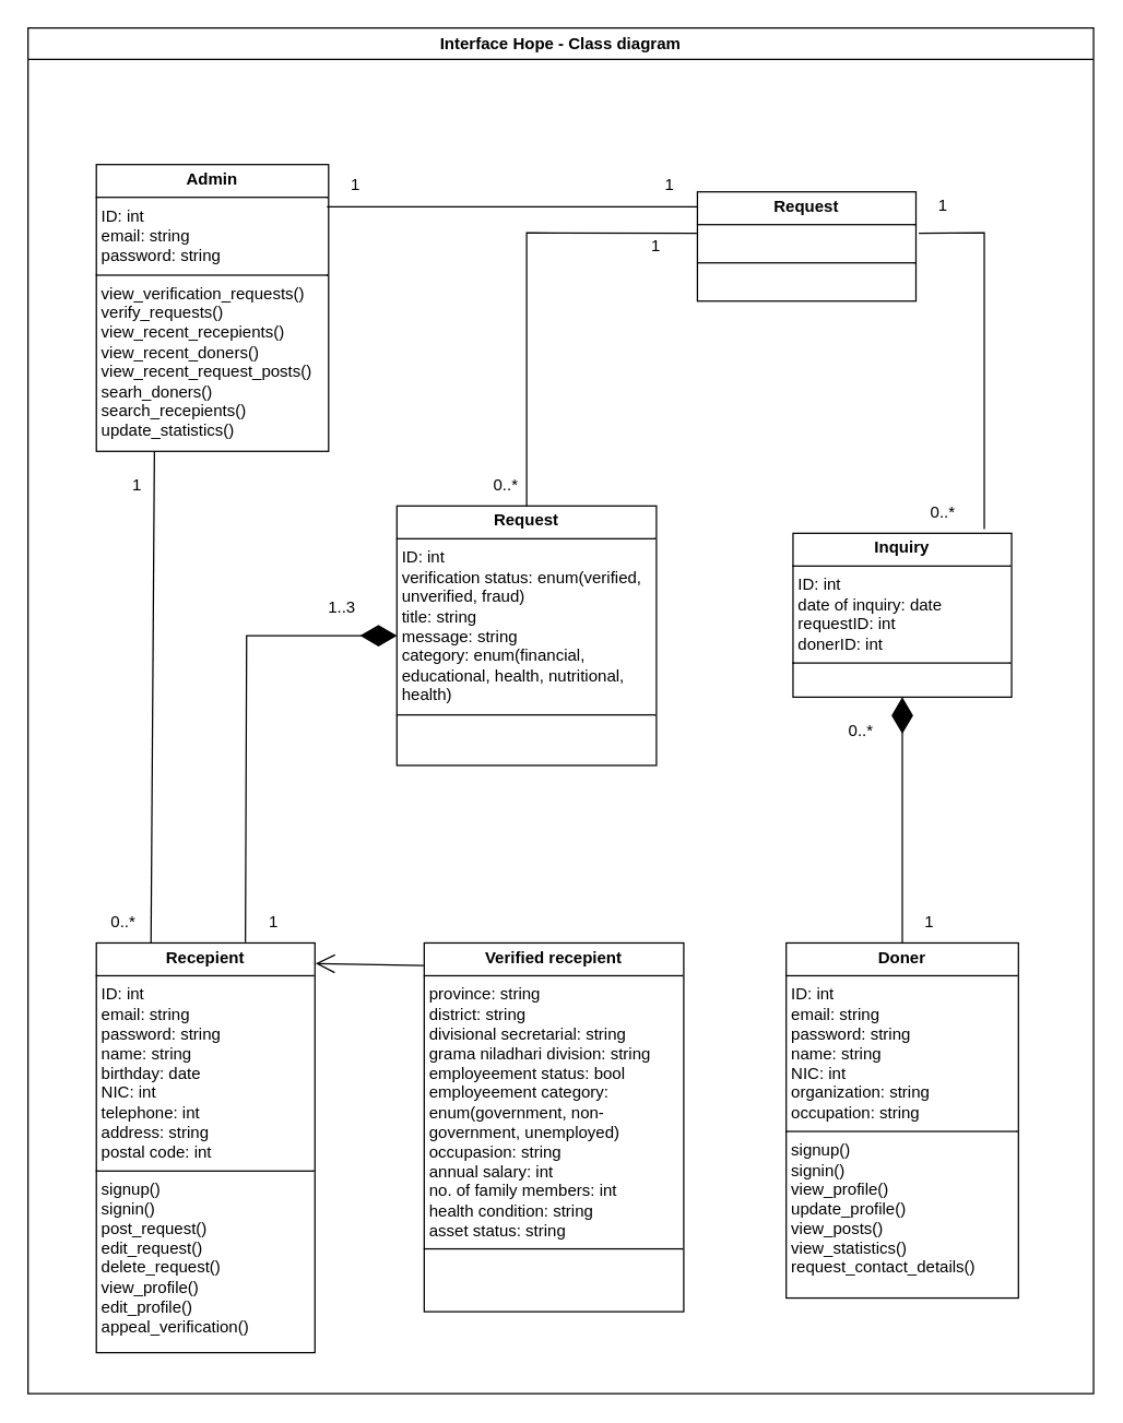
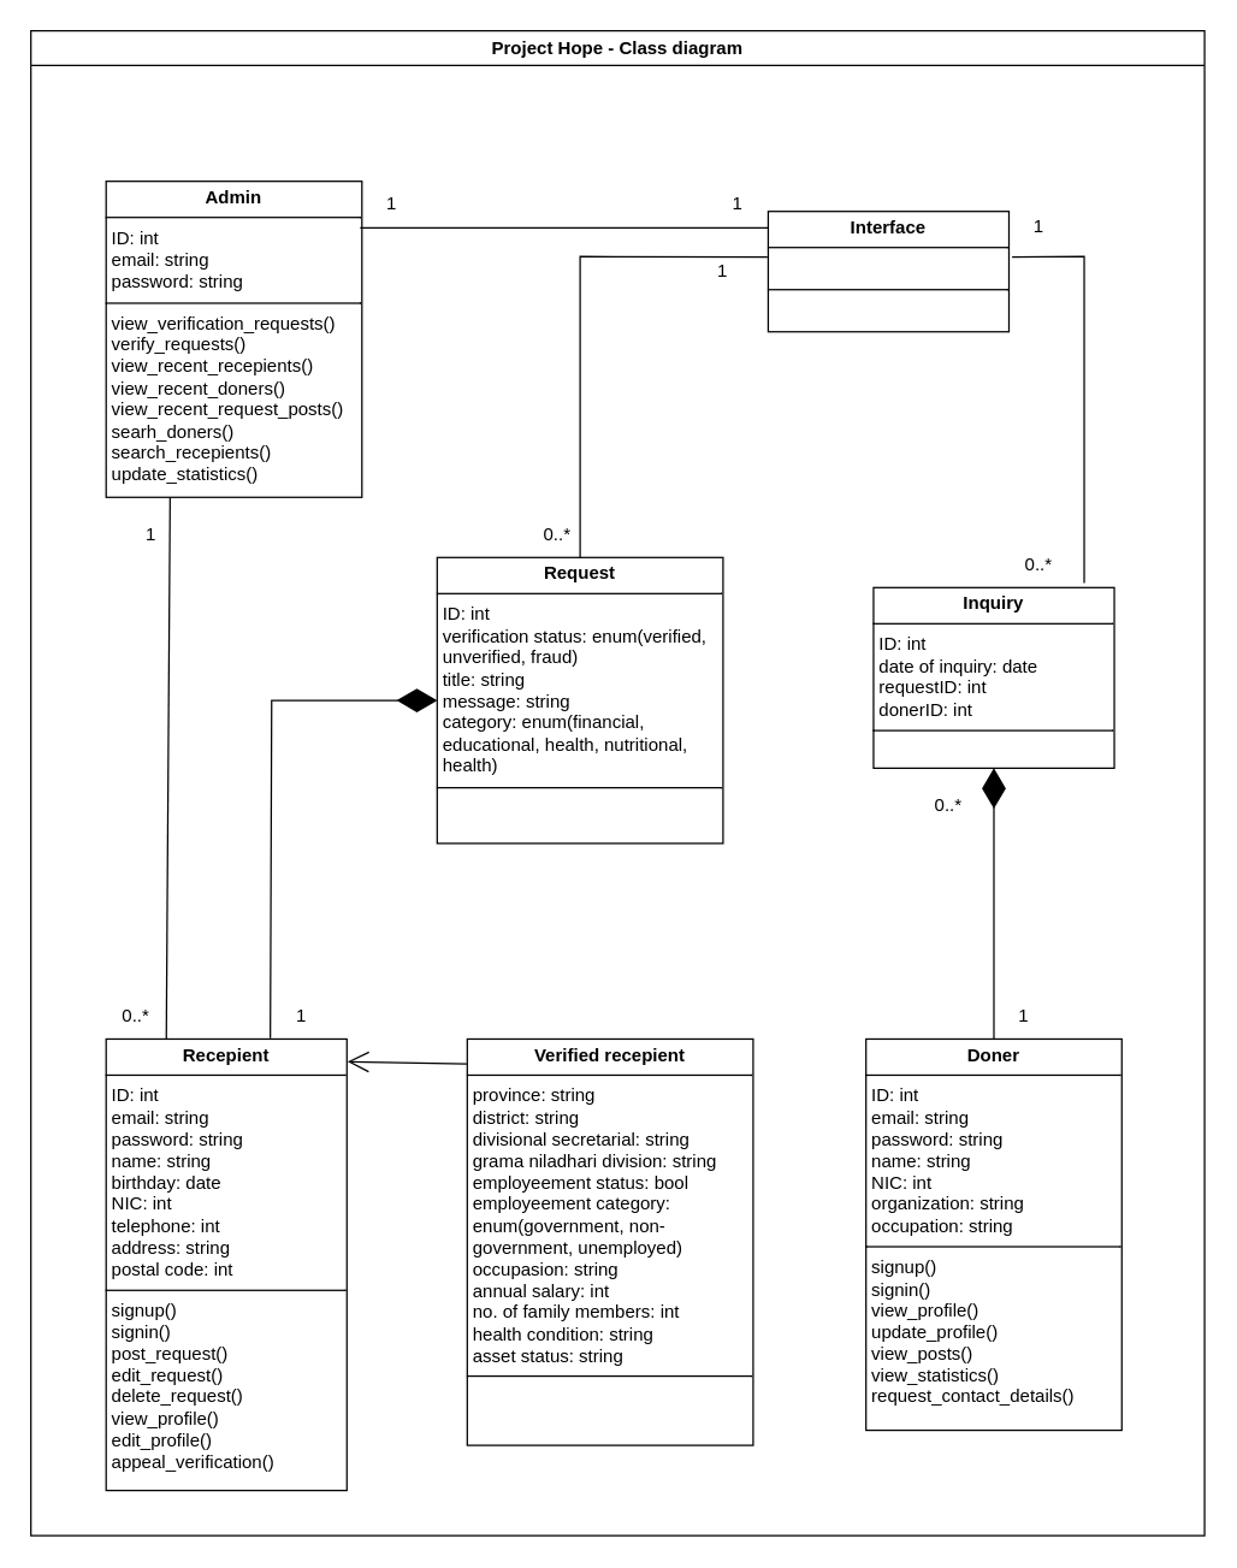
- <mxCell id="5" value="Interface Hope - Class diagram" style="swimlane;whiteSpace=wrap;html=1;" vertex="1" parent="1"><mxGeometry x="20" y="20" width="780" height="1000" as="geometry" /></mxCell>
+ <mxCell id="5" value="Project Hope - Class diagram" style="swimlane;whiteSpace=wrap;html=1;" vertex="1" parent="1"><mxGeometry x="20" y="20" width="780" height="1000" as="geometry" /></mxCell>
- <mxCell id="13" value="&lt;p style=&quot;margin:0px;margin-top:4px;text-align:center;&quot;&gt;&lt;b&gt;Request&lt;/b&gt;&lt;/p&gt;&lt;hr size=&quot;1&quot; style=&quot;border-style:solid;&quot;&gt;&lt;p style=&quot;margin:0px;margin-left:4px;&quot;&gt;&lt;br&gt;&lt;/p&gt;&lt;hr size=&quot;1&quot; style=&quot;border-style:solid;&quot;&gt;&lt;p style=&quot;margin:0px;margin-left:4px;&quot;&gt;&lt;br&gt;&lt;/p&gt;" style="verticalAlign=top;align=left;overflow=fill;html=1;whiteSpace=wrap;" vertex="1" parent="5"><mxGeometry x="490" y="120" width="160" height="80" as="geometry" /></mxCell>
+ <mxCell id="13" value="&lt;p style=&quot;margin:0px;margin-top:4px;text-align:center;&quot;&gt;&lt;b&gt;Interface&lt;/b&gt;&lt;/p&gt;&lt;hr size=&quot;1&quot; style=&quot;border-style:solid;&quot;&gt;&lt;p style=&quot;margin:0px;margin-left:4px;&quot;&gt;&lt;br&gt;&lt;/p&gt;&lt;hr size=&quot;1&quot; style=&quot;border-style:solid;&quot;&gt;&lt;p style=&quot;margin:0px;margin-left:4px;&quot;&gt;&lt;br&gt;&lt;/p&gt;" style="verticalAlign=top;align=left;overflow=fill;html=1;whiteSpace=wrap;" vertex="1" parent="5"><mxGeometry x="490" y="120" width="160" height="80" as="geometry" /></mxCell>
- <mxCell id="24" value="1..3" style="text;html=1;whiteSpace=wrap;strokeColor=none;fillColor=none;align=center;verticalAlign=middle;rounded=0;" vertex="1" parent="5"><mxGeometry x="200" y="410" width="60" height="30" as="geometry" /></mxCell>
